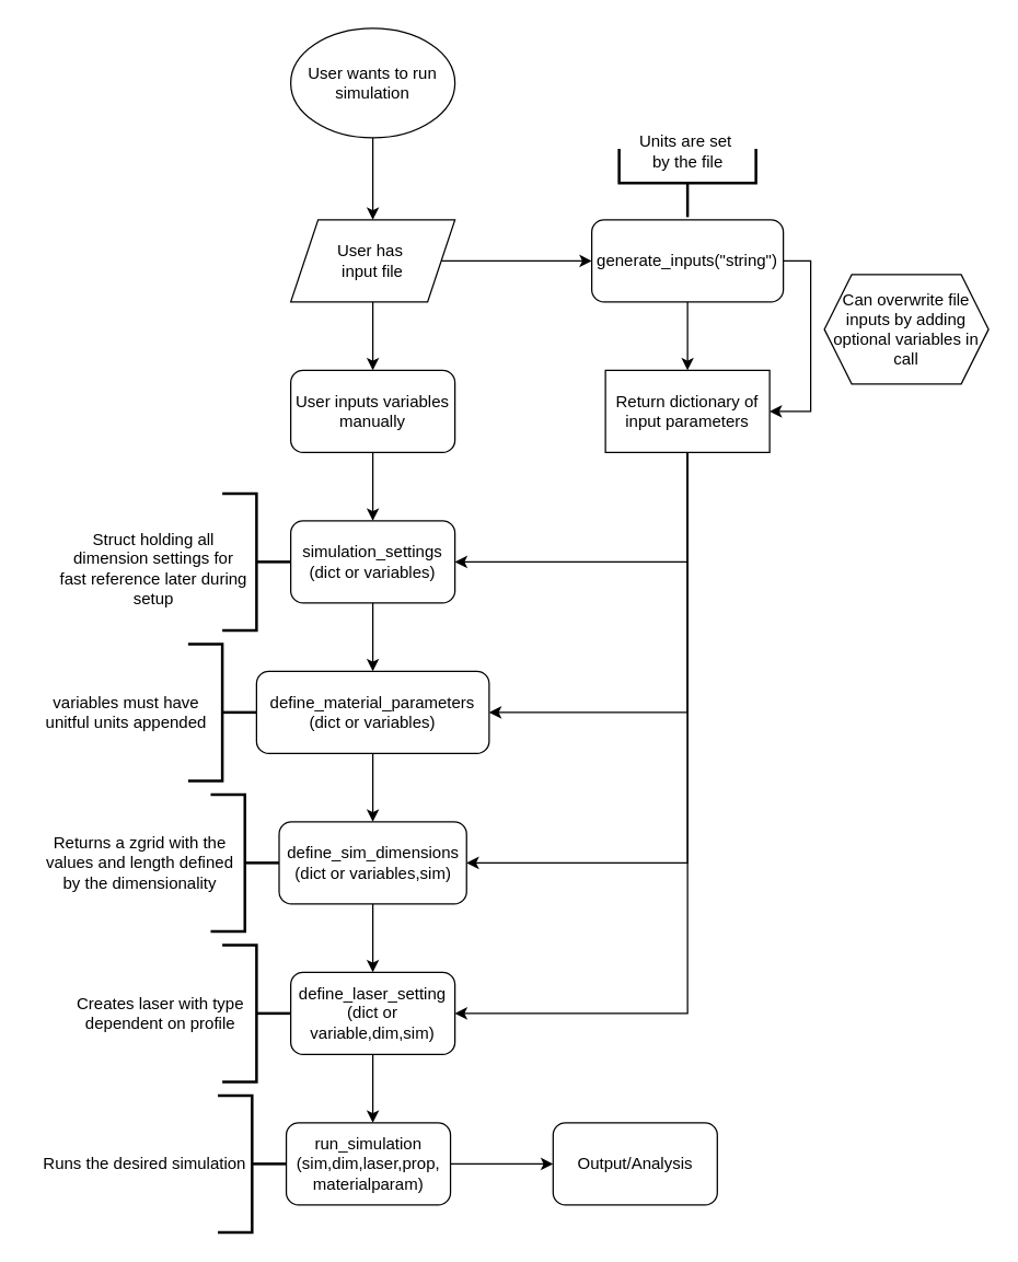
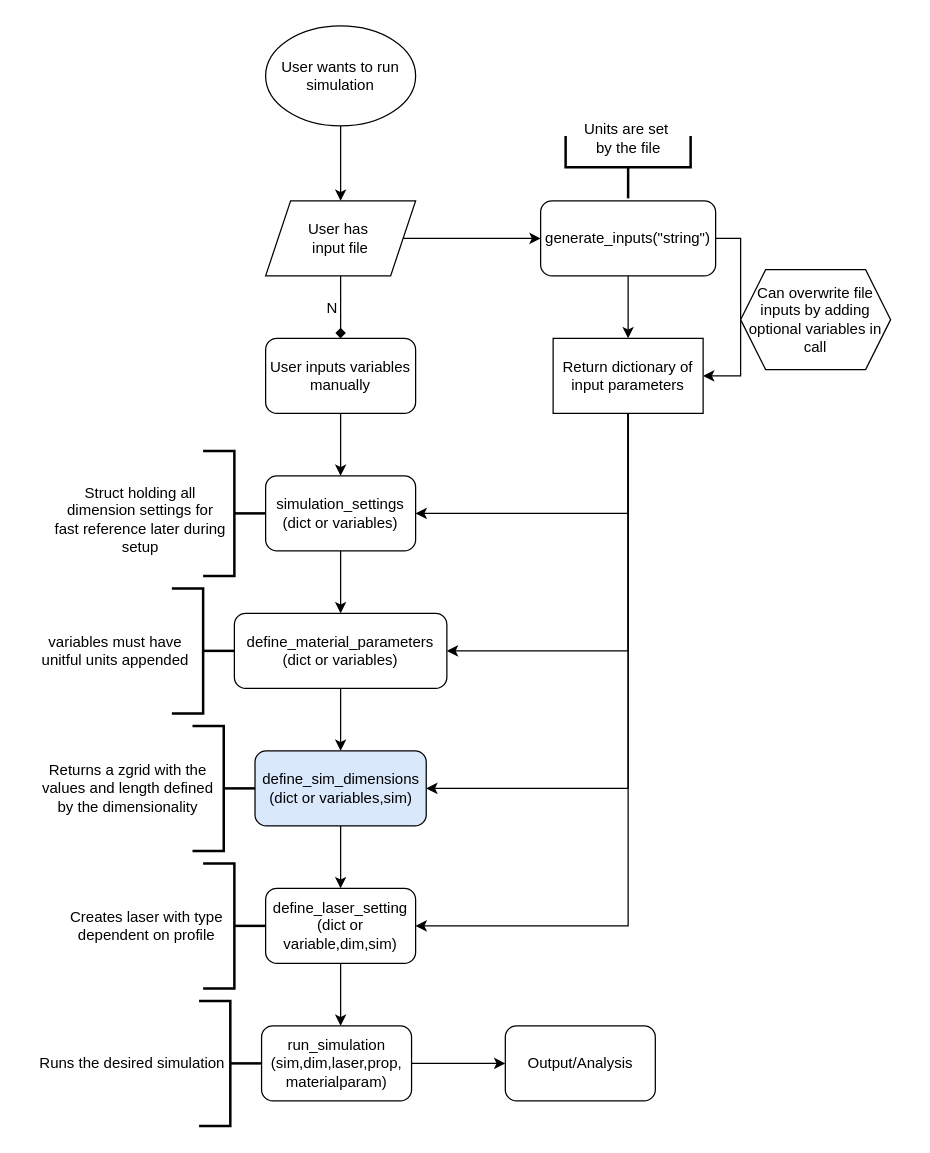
- <mxCell id="15" value="Can overwrite file inputs by adding optional variables in call" style="shape=hexagon;perimeter=hexagonPerimeter2;whiteSpace=wrap;html=1;fixedSize=1;" vertex="1" parent="1"><mxGeometry x="602" y="200" width="120" height="80" as="geometry" /></mxCell>
+ <mxCell id="15" value="Can overwrite file inputs by adding optional variables in call" style="shape=hexagon;perimeter=hexagonPerimeter2;whiteSpace=wrap;html=1;fixedSize=1;" vertex="1" parent="1"><mxGeometry x="592" y="215" width="120" height="80" as="geometry" /></mxCell>
+ <mxCell id="18" value="N" style="text;html=1;align=center;verticalAlign=middle;resizable=0;points=[];autosize=1;strokeColor=none;fillColor=none;" vertex="1" parent="1"><mxGeometry x="250" y="231" width="30" height="30" as="geometry" /></mxCell>
- <mxCell id="5" style="edgeStyle=orthogonalEdgeStyle;rounded=0;orthogonalLoop=1;jettySize=auto;html=1;exitX=0.5;exitY=1;exitDx=0;exitDy=0;entryX=0.5;entryY=0;entryDx=0;entryDy=0;" edge="1" parent="1" source="6" target="17"><mxGeometry relative="1" as="geometry" /></mxCell>
+ <mxCell id="5" style="edgeStyle=orthogonalEdgeStyle;rounded=0;orthogonalLoop=1;jettySize=auto;html=1;exitX=0.5;exitY=1;exitDx=0;exitDy=0;entryX=0.5;entryY=0;entryDx=0;entryDy=0;endArrow=diamond;" edge="1" parent="1" source="6" target="17"><mxGeometry relative="1" as="geometry" /></mxCell>
- <mxCell id="28" value="define_sim_dimensions&lt;div&gt;(dict or variables,sim)&lt;/div&gt;" style="rounded=1;whiteSpace=wrap;html=1;" vertex="1" parent="1"><mxGeometry x="203.5" y="600" width="137" height="60" as="geometry" /></mxCell>
+ <mxCell id="28" value="define_sim_dimensions&lt;div&gt;(dict or variables,sim)&lt;/div&gt;" style="rounded=1;whiteSpace=wrap;html=1;fillColor=#dae8fc;" vertex="1" parent="1"><mxGeometry x="203.5" y="600" width="137" height="60" as="geometry" /></mxCell>
